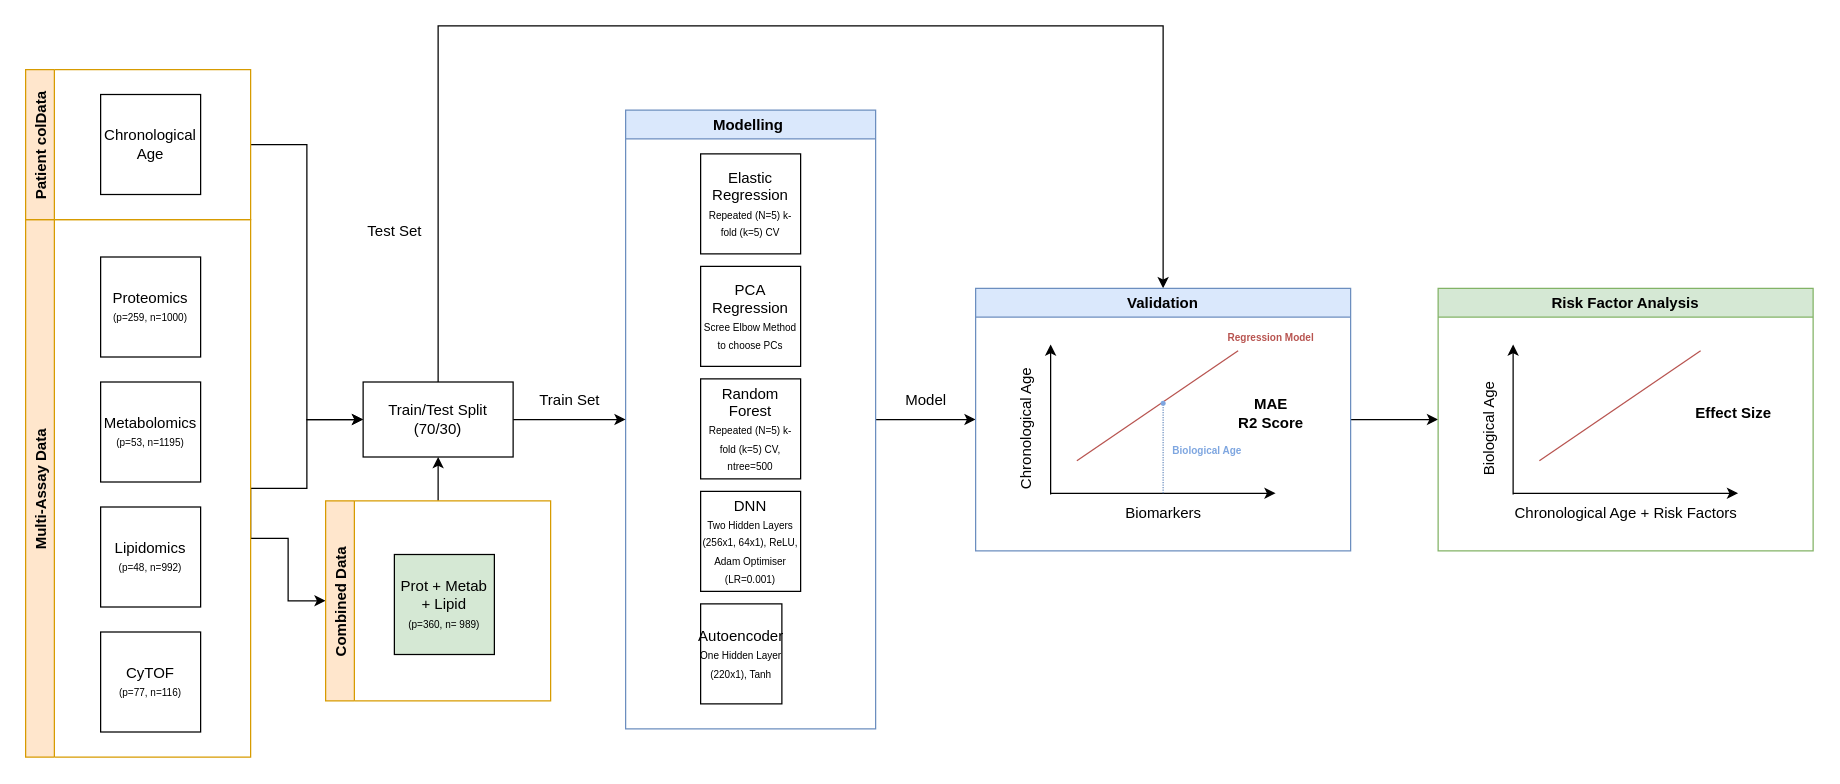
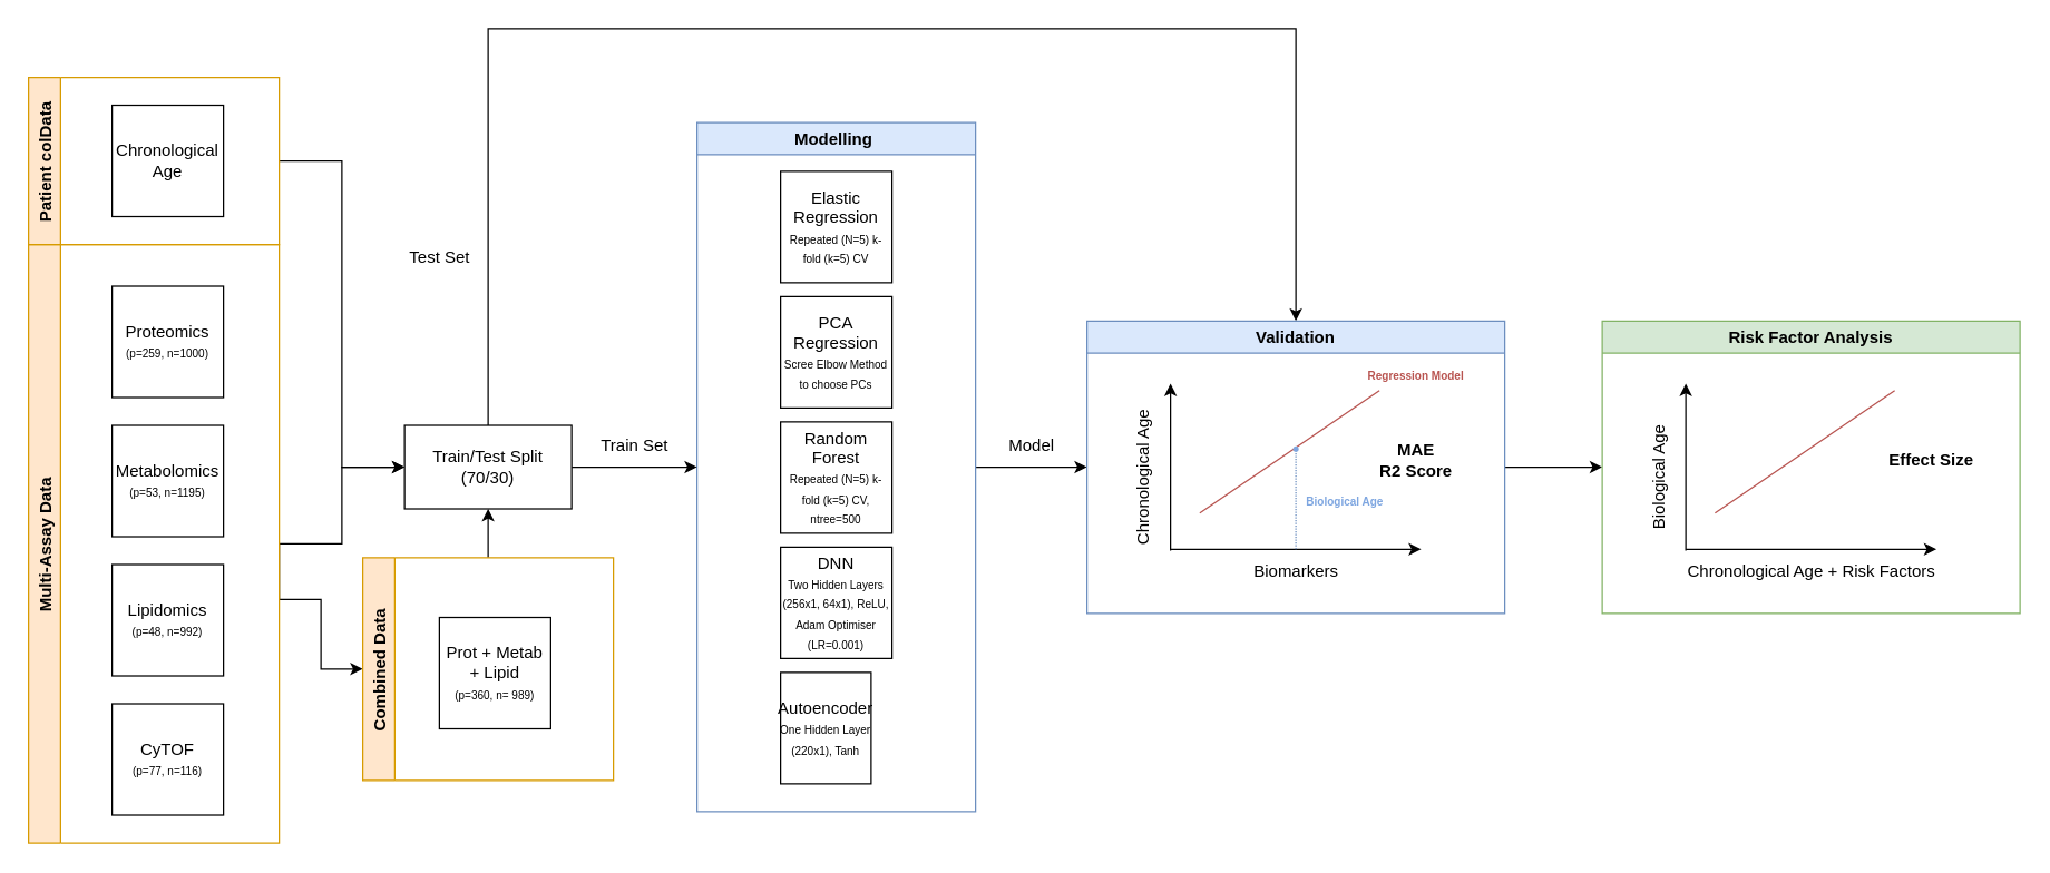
- <mxCell id="49" value="Prot + Metab + Lipid&lt;br&gt;&lt;span style=&quot;font-size: 8px;&quot;&gt;(p=360, n= 989)&lt;/span&gt;" style="whiteSpace=wrap;html=1;aspect=fixed;fillColor=#d5e8d4;" parent="48" vertex="1"><mxGeometry x="55" y="43" width="80" height="80" as="geometry" /></mxCell>
+ <mxCell id="49" value="Prot + Metab + Lipid&lt;br&gt;&lt;span style=&quot;font-size: 8px;&quot;&gt;(p=360, n= 989)&lt;/span&gt;" style="whiteSpace=wrap;html=1;aspect=fixed;" parent="48" vertex="1"><mxGeometry x="55" y="43" width="80" height="80" as="geometry" /></mxCell>
